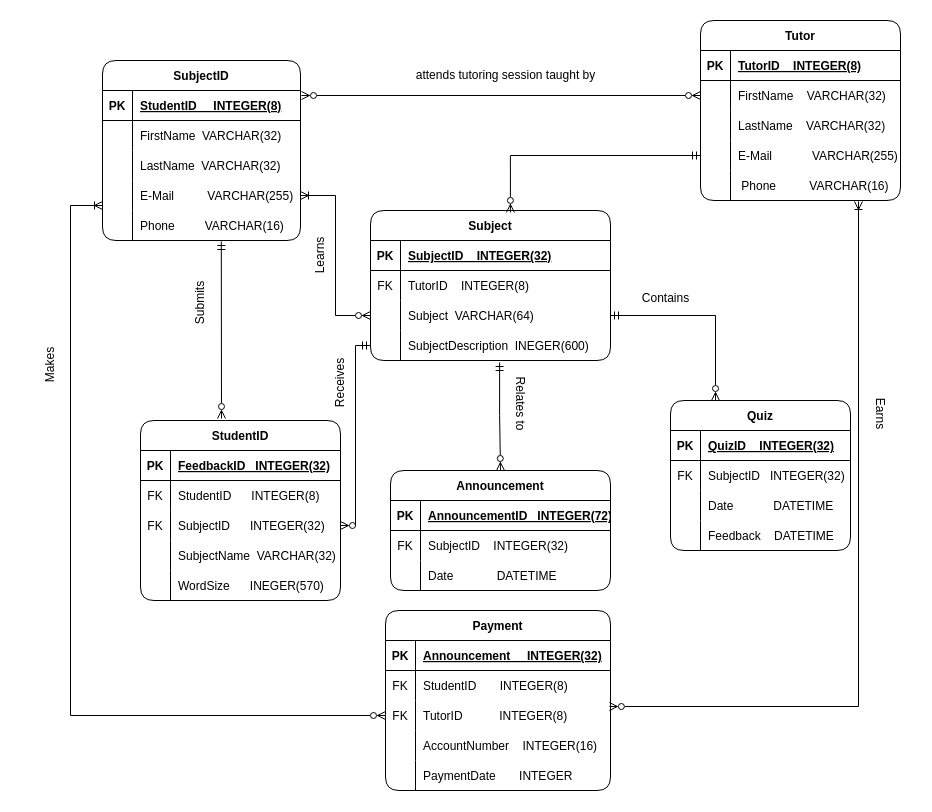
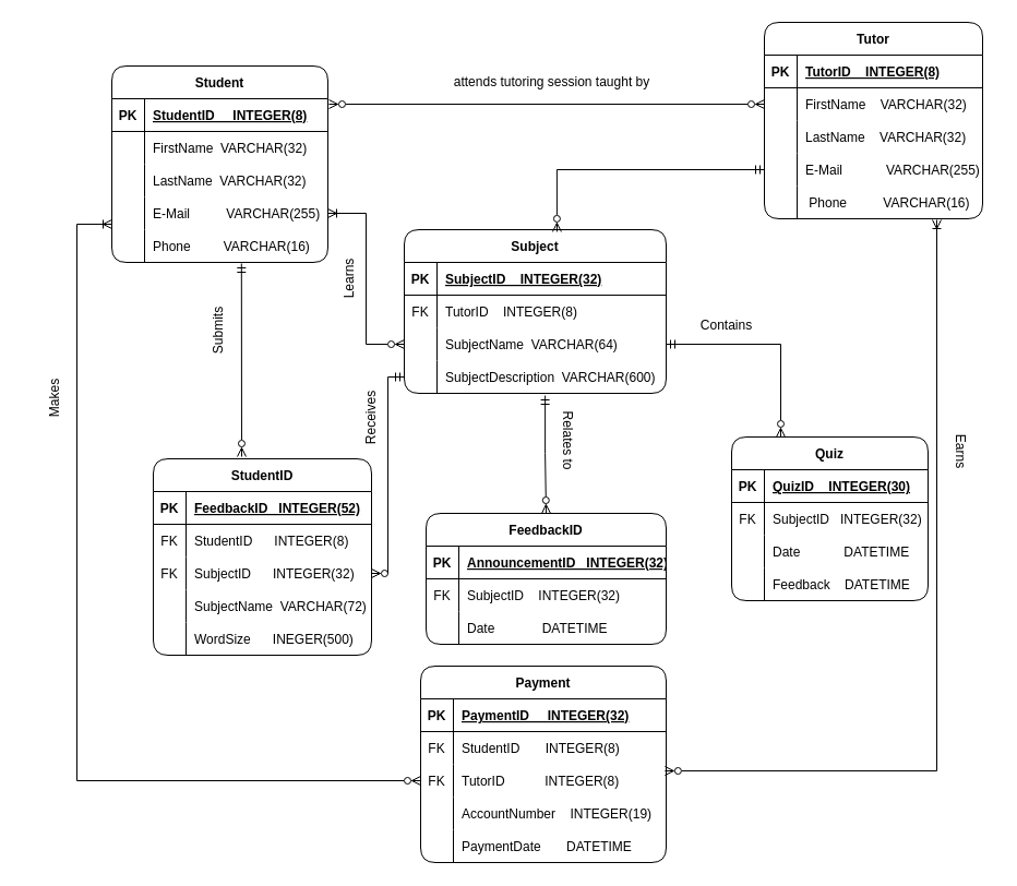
- <mxCell id="2" value="SubjectID" style="shape=table;startSize=30;container=1;collapsible=1;childLayout=tableLayout;fixedRows=1;rowLines=0;fontStyle=1;align=center;resizeLast=1;rounded=1;" parent="1" vertex="1"><mxGeometry x="102" width="198" height="180" as="geometry" y="60"><mxRectangle x="40" y="80" width="90" height="30" as="alternateBounds" /></mxGeometry></mxCell>
+ <mxCell id="2" value="Student" style="shape=table;startSize=30;container=1;collapsible=1;childLayout=tableLayout;fixedRows=1;rowLines=0;fontStyle=1;align=center;resizeLast=1;rounded=1;" parent="1" vertex="1"><mxGeometry x="102" width="198" height="180" as="geometry" y="60"><mxRectangle x="40" y="80" width="90" height="30" as="alternateBounds" /></mxGeometry></mxCell>
- <mxCell id="43" value="Subject  VARCHAR(64)" style="shape=partialRectangle;connectable=0;fillColor=none;top=0;left=0;bottom=0;right=0;align=left;spacingLeft=6;overflow=hidden;" parent="41" vertex="1"><mxGeometry x="30" width="210" height="30" as="geometry"><mxRectangle width="210" height="30" as="alternateBounds" /></mxGeometry></mxCell>
+ <mxCell id="43" value="SubjectName  VARCHAR(64)" style="shape=partialRectangle;connectable=0;fillColor=none;top=0;left=0;bottom=0;right=0;align=left;spacingLeft=6;overflow=hidden;" parent="41" vertex="1"><mxGeometry x="30" width="210" height="30" as="geometry"><mxRectangle width="210" height="30" as="alternateBounds" /></mxGeometry></mxCell>
- <mxCell id="46" value="SubjectDescription  INEGER(600)" style="shape=partialRectangle;connectable=0;fillColor=none;top=0;left=0;bottom=0;right=0;align=left;spacingLeft=6;overflow=hidden;" parent="44" vertex="1"><mxGeometry x="30" width="210" height="30" as="geometry"><mxRectangle width="210" height="30" as="alternateBounds" /></mxGeometry></mxCell>
+ <mxCell id="46" value="SubjectDescription  VARCHAR(600)" style="shape=partialRectangle;connectable=0;fillColor=none;top=0;left=0;bottom=0;right=0;align=left;spacingLeft=6;overflow=hidden;" parent="44" vertex="1"><mxGeometry x="30" width="210" height="30" as="geometry"><mxRectangle width="210" height="30" as="alternateBounds" /></mxGeometry></mxCell>
- <mxCell id="50" value="QuizID    INTEGER(32)" style="shape=partialRectangle;connectable=0;fillColor=none;top=0;left=0;bottom=0;right=0;align=left;spacingLeft=6;fontStyle=5;overflow=hidden;" parent="48" vertex="1"><mxGeometry x="30" width="150" height="30" as="geometry"><mxRectangle width="150" height="30" as="alternateBounds" /></mxGeometry></mxCell>
+ <mxCell id="50" value="QuizID    INTEGER(30)" style="shape=partialRectangle;connectable=0;fillColor=none;top=0;left=0;bottom=0;right=0;align=left;spacingLeft=6;fontStyle=5;overflow=hidden;" parent="48" vertex="1"><mxGeometry x="30" width="150" height="30" as="geometry"><mxRectangle width="150" height="30" as="alternateBounds" /></mxGeometry></mxCell>
- <mxCell id="89" value="FeedbackID   INTEGER(32)" style="shape=partialRectangle;connectable=0;fillColor=none;top=0;left=0;bottom=0;right=0;align=left;spacingLeft=6;fontStyle=5;overflow=hidden;rounded=1;" parent="87" vertex="1"><mxGeometry x="30" width="170" height="30" as="geometry"><mxRectangle width="170" height="30" as="alternateBounds" /></mxGeometry></mxCell>
+ <mxCell id="89" value="FeedbackID   INTEGER(52)" style="shape=partialRectangle;connectable=0;fillColor=none;top=0;left=0;bottom=0;right=0;align=left;spacingLeft=6;fontStyle=5;overflow=hidden;rounded=1;" parent="87" vertex="1"><mxGeometry x="30" width="170" height="30" as="geometry"><mxRectangle width="170" height="30" as="alternateBounds" /></mxGeometry></mxCell>
- <mxCell id="60" value="Announcement" style="shape=table;startSize=30;container=1;collapsible=1;childLayout=tableLayout;fixedRows=1;rowLines=0;fontStyle=1;align=center;resizeLast=1;rounded=1;" parent="1" vertex="1"><mxGeometry x="390" y="470" width="220" height="120" as="geometry" /></mxCell>
+ <mxCell id="60" value="FeedbackID" style="shape=table;startSize=30;container=1;collapsible=1;childLayout=tableLayout;fixedRows=1;rowLines=0;fontStyle=1;align=center;resizeLast=1;rounded=1;" parent="1" vertex="1"><mxGeometry x="390" y="470" width="220" height="120" as="geometry" /></mxCell>
- <mxCell id="63" value="AnnouncementID   INTEGER(72)" style="shape=partialRectangle;connectable=0;fillColor=none;top=0;left=0;bottom=0;right=0;align=left;spacingLeft=6;fontStyle=5;overflow=hidden;" parent="61" vertex="1"><mxGeometry x="30" width="190" height="30" as="geometry"><mxRectangle width="190" height="30" as="alternateBounds" /></mxGeometry></mxCell>
+ <mxCell id="63" value="AnnouncementID   INTEGER(32)" style="shape=partialRectangle;connectable=0;fillColor=none;top=0;left=0;bottom=0;right=0;align=left;spacingLeft=6;fontStyle=5;overflow=hidden;" parent="61" vertex="1"><mxGeometry x="30" width="190" height="30" as="geometry"><mxRectangle width="190" height="30" as="alternateBounds" /></mxGeometry></mxCell>
- <mxCell id="98" value="SubjectName  VARCHAR(32)" style="shape=partialRectangle;connectable=0;fillColor=none;top=0;left=0;bottom=0;right=0;align=left;spacingLeft=6;overflow=hidden;rounded=1;" parent="96" vertex="1"><mxGeometry x="30" width="170" height="30" as="geometry"><mxRectangle width="170" height="30" as="alternateBounds" /></mxGeometry></mxCell>
+ <mxCell id="98" value="SubjectName  VARCHAR(72)" style="shape=partialRectangle;connectable=0;fillColor=none;top=0;left=0;bottom=0;right=0;align=left;spacingLeft=6;overflow=hidden;rounded=1;" parent="96" vertex="1"><mxGeometry x="30" width="170" height="30" as="geometry"><mxRectangle width="170" height="30" as="alternateBounds" /></mxGeometry></mxCell>
- <mxCell id="101" value="WordSize      INEGER(570)" style="shape=partialRectangle;connectable=0;fillColor=none;top=0;left=0;bottom=0;right=0;align=left;spacingLeft=6;overflow=hidden;rounded=1;" parent="99" vertex="1"><mxGeometry x="30" width="170" height="30" as="geometry"><mxRectangle width="170" height="30" as="alternateBounds" /></mxGeometry></mxCell>
+ <mxCell id="101" value="WordSize      INEGER(500)" style="shape=partialRectangle;connectable=0;fillColor=none;top=0;left=0;bottom=0;right=0;align=left;spacingLeft=6;overflow=hidden;rounded=1;" parent="99" vertex="1"><mxGeometry x="30" width="170" height="30" as="geometry"><mxRectangle width="170" height="30" as="alternateBounds" /></mxGeometry></mxCell>
- <mxCell id="73" value="Announcement     INTEGER(32)" style="shape=partialRectangle;connectable=0;fillColor=none;top=0;left=0;bottom=0;right=0;align=left;spacingLeft=6;fontStyle=5;overflow=hidden;rounded=1;" parent="71" vertex="1"><mxGeometry x="30" width="195" height="30" as="geometry"><mxRectangle width="195" height="30" as="alternateBounds" /></mxGeometry></mxCell>
+ <mxCell id="73" value="PaymentID     INTEGER(32)" style="shape=partialRectangle;connectable=0;fillColor=none;top=0;left=0;bottom=0;right=0;align=left;spacingLeft=6;fontStyle=5;overflow=hidden;rounded=1;" parent="71" vertex="1"><mxGeometry x="30" width="195" height="30" as="geometry"><mxRectangle width="195" height="30" as="alternateBounds" /></mxGeometry></mxCell>
- <mxCell id="82" value="AccountNumber    INTEGER(16)" style="shape=partialRectangle;connectable=0;fillColor=none;top=0;left=0;bottom=0;right=0;align=left;spacingLeft=6;overflow=hidden;rounded=1;" parent="80" vertex="1"><mxGeometry x="30" width="195" height="30" as="geometry"><mxRectangle width="195" height="30" as="alternateBounds" /></mxGeometry></mxCell>
+ <mxCell id="82" value="AccountNumber    INTEGER(19)" style="shape=partialRectangle;connectable=0;fillColor=none;top=0;left=0;bottom=0;right=0;align=left;spacingLeft=6;overflow=hidden;rounded=1;" parent="80" vertex="1"><mxGeometry x="30" width="195" height="30" as="geometry"><mxRectangle width="195" height="30" as="alternateBounds" /></mxGeometry></mxCell>
- <mxCell id="85" value="PaymentDate       INTEGER" style="shape=partialRectangle;connectable=0;fillColor=none;top=0;left=0;bottom=0;right=0;align=left;spacingLeft=6;overflow=hidden;rounded=1;" parent="83" vertex="1"><mxGeometry x="30" width="195" height="30" as="geometry"><mxRectangle width="195" height="30" as="alternateBounds" /></mxGeometry></mxCell>
+ <mxCell id="85" value="PaymentDate       DATETIME" style="shape=partialRectangle;connectable=0;fillColor=none;top=0;left=0;bottom=0;right=0;align=left;spacingLeft=6;overflow=hidden;rounded=1;" parent="83" vertex="1"><mxGeometry x="30" width="195" height="30" as="geometry"><mxRectangle width="195" height="30" as="alternateBounds" /></mxGeometry></mxCell>
